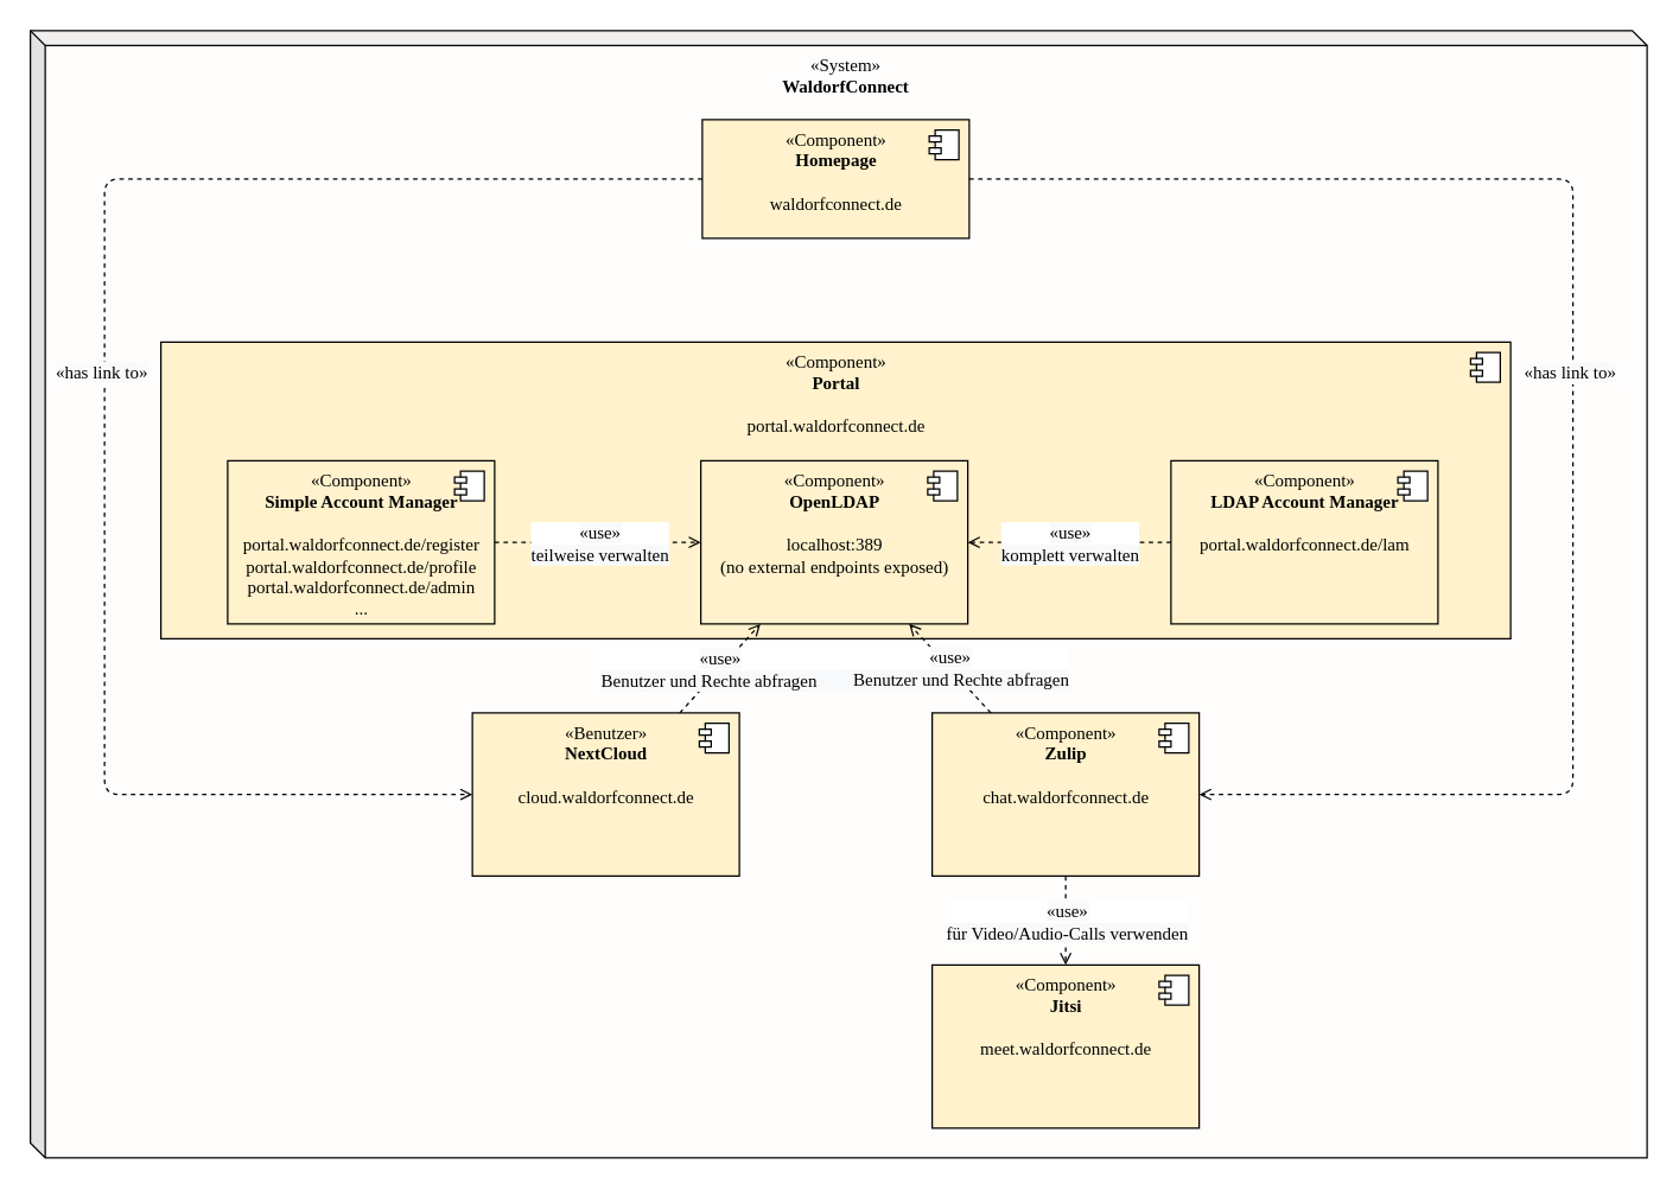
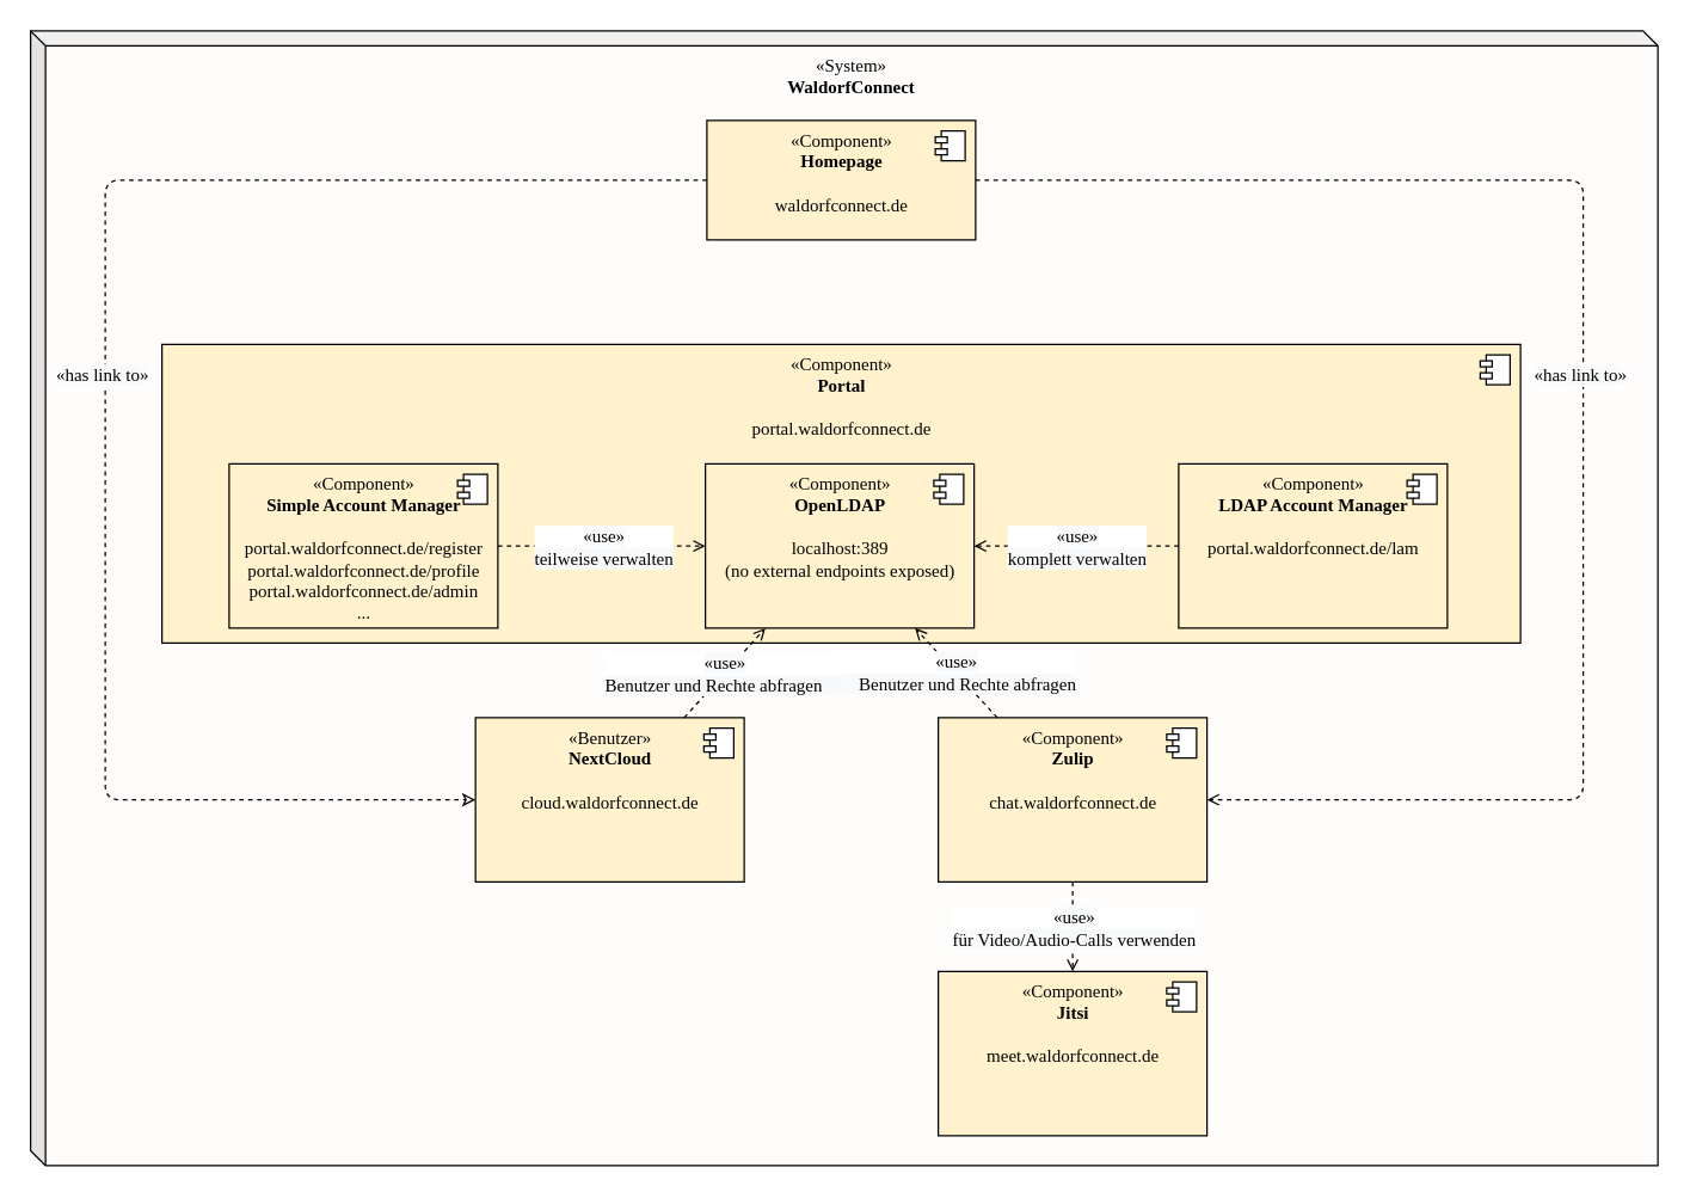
- <mxCell id="29" value="" style="endArrow=open;html=1;fillColor=#000000;fontFamily=Verdana;fontSize=12;endFill=0;dashed=1;edgeStyle=orthogonalEdgeStyle;" edge="1" parent="1" source="11" target="17"><mxGeometry relative="1" as="geometry"><mxPoint x="390" y="130" as="sourcePoint" /><mxPoint x="390" y="200" as="targetPoint" /><Array as="points"><mxPoint x="70" y="120" /><mxPoint x="70" y="535" /></Array></mxGeometry></mxCell>
+ <mxCell id="29" value="" style="endArrow=classic;html=1;fillColor=#000000;fontFamily=Verdana;fontSize=12;endFill=0;dashed=1;edgeStyle=orthogonalEdgeStyle;" edge="1" parent="1" source="11" target="17"><mxGeometry relative="1" as="geometry"><mxPoint x="390" y="130" as="sourcePoint" /><mxPoint x="390" y="200" as="targetPoint" /><Array as="points"><mxPoint x="70" y="120" /><mxPoint x="70" y="535" /></Array></mxGeometry></mxCell>
